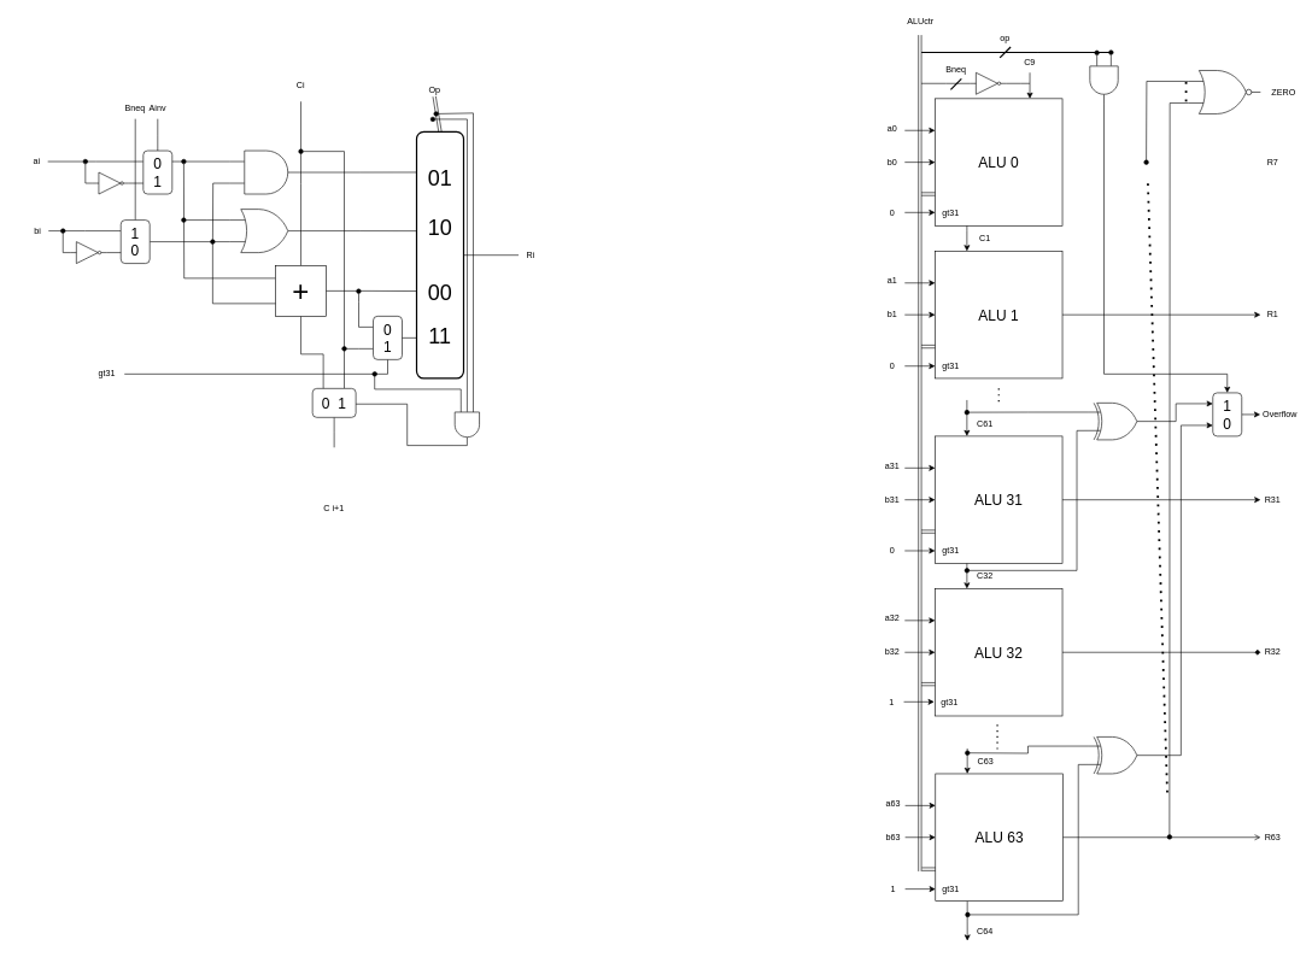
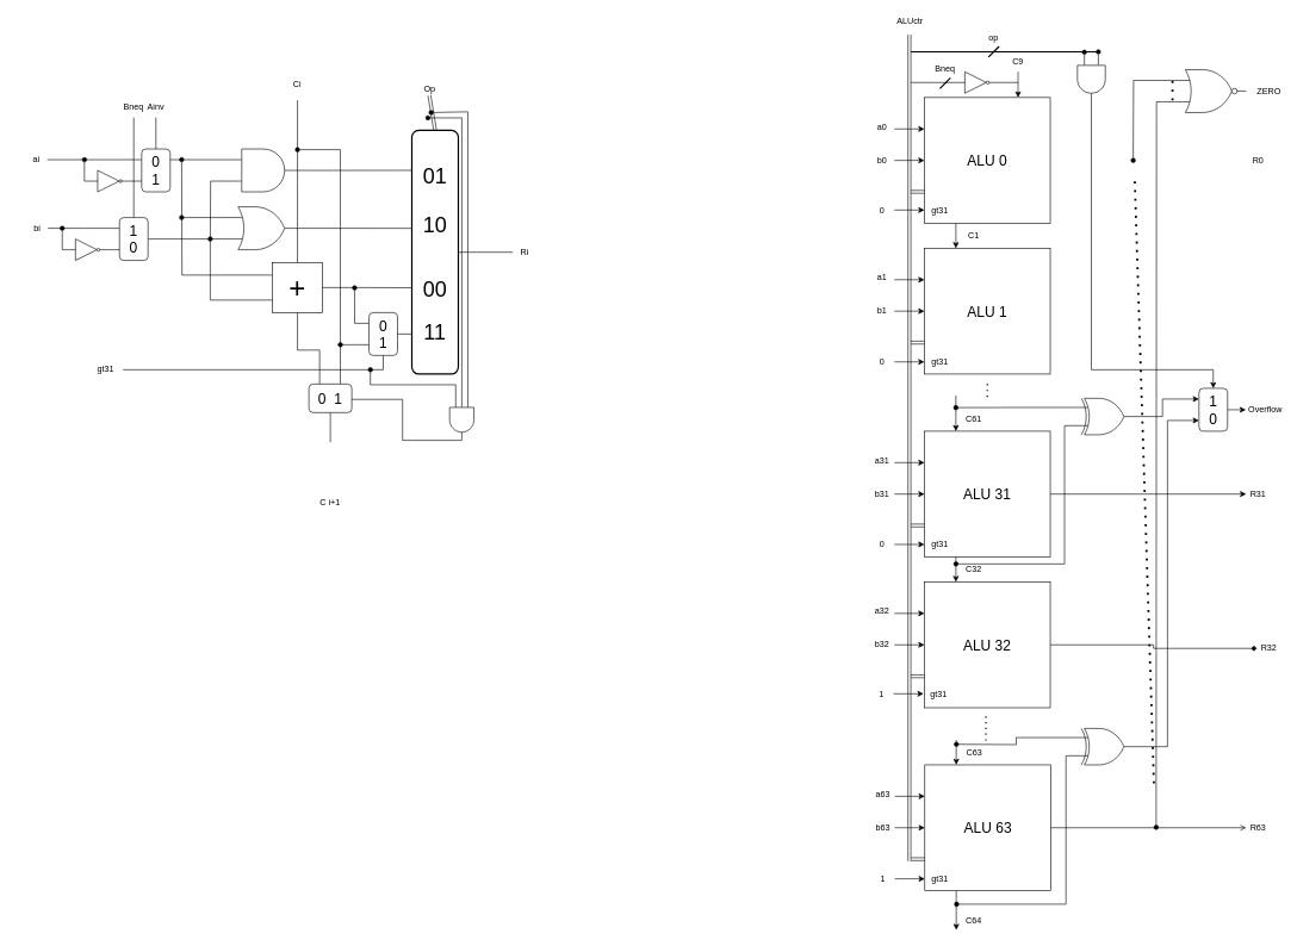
- <mxCell id="38" value="R7" style="text;html=1;align=center;verticalAlign=middle;whiteSpace=wrap;rounded=0;" parent="1" vertex="1"><mxGeometry x="1742" y="215.5" width="34" height="17" as="geometry" /></mxCell>
+ <mxCell id="38" value="R0" style="text;html=1;align=center;verticalAlign=middle;whiteSpace=wrap;rounded=0;" parent="1" vertex="1"><mxGeometry x="1742" y="215.5" width="34" height="17" as="geometry" /></mxCell>
- <mxCell id="47" style="edgeStyle=orthogonalEdgeStyle;rounded=0;orthogonalLoop=1;jettySize=auto;html=1;exitX=1;exitY=0.5;exitDx=0;exitDy=0;endArrow=classic;endFill=1;entryX=0;entryY=0.5;entryDx=0;entryDy=0;" parent="1" source="49" target="50" edge="1"><mxGeometry relative="1" as="geometry"><mxPoint x="1507" y="435" as="targetPoint" /></mxGeometry></mxCell>
- <mxCell id="50" value="R1" style="text;html=1;align=center;verticalAlign=middle;whiteSpace=wrap;rounded=0;" parent="1" vertex="1"><mxGeometry x="1742" y="426.5" width="34" height="17" as="geometry" /></mxCell>
- <mxCell id="71" value="R32" style="text;html=1;align=center;verticalAlign=middle;whiteSpace=wrap;rounded=0;" parent="1" vertex="1"><mxGeometry x="1742" y="893.5" width="34" height="17" as="geometry" /></mxCell>
+ <mxCell id="71" value="R32" style="text;html=1;align=center;verticalAlign=middle;whiteSpace=wrap;rounded=0;" parent="1" vertex="1"><mxGeometry x="1757" y="898.5" width="34" height="17" as="geometry" /></mxCell>
